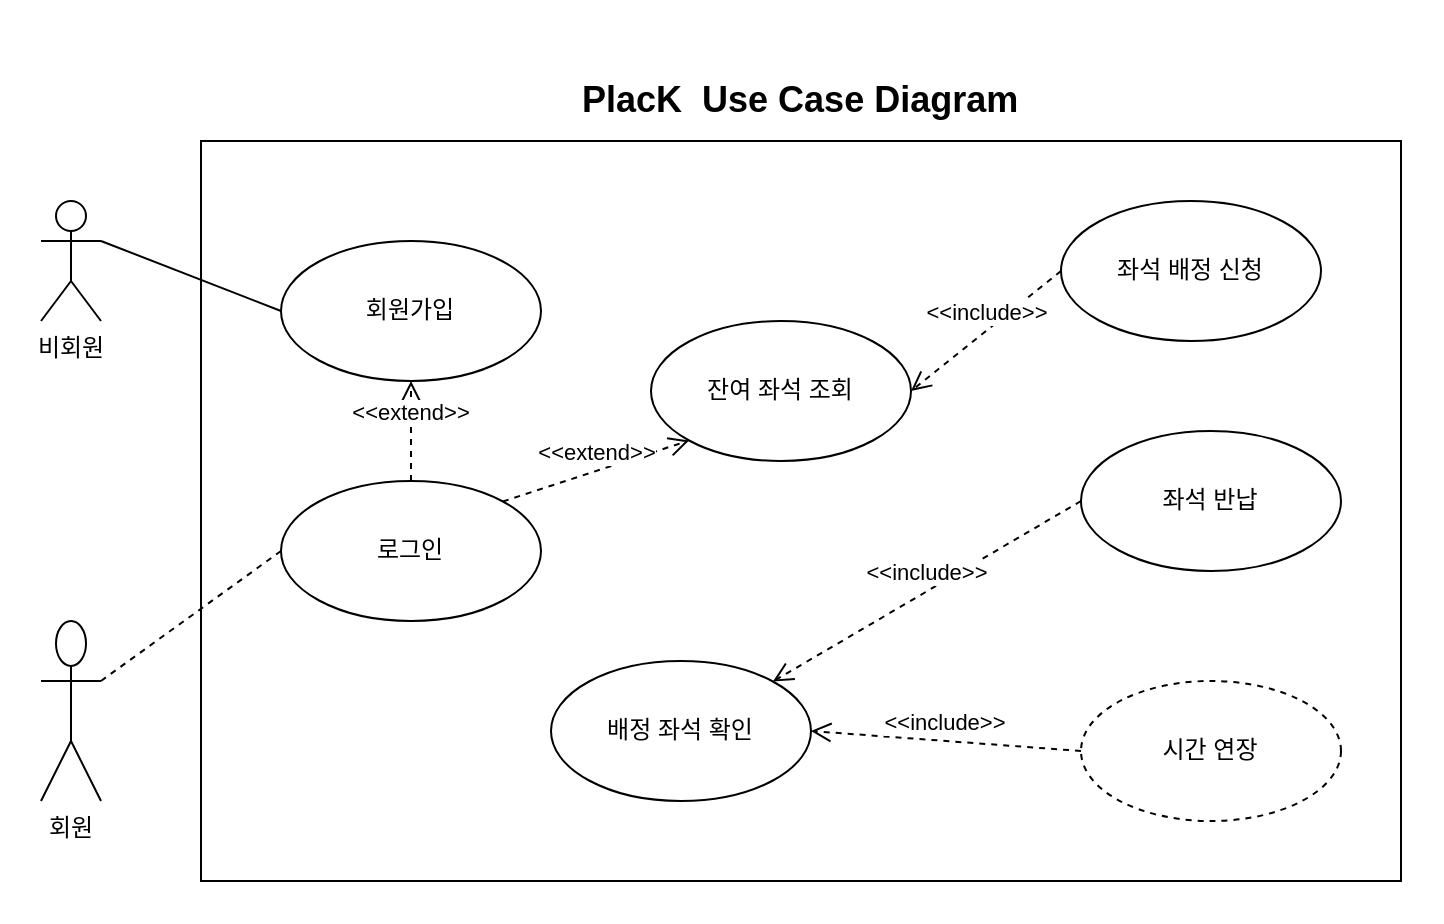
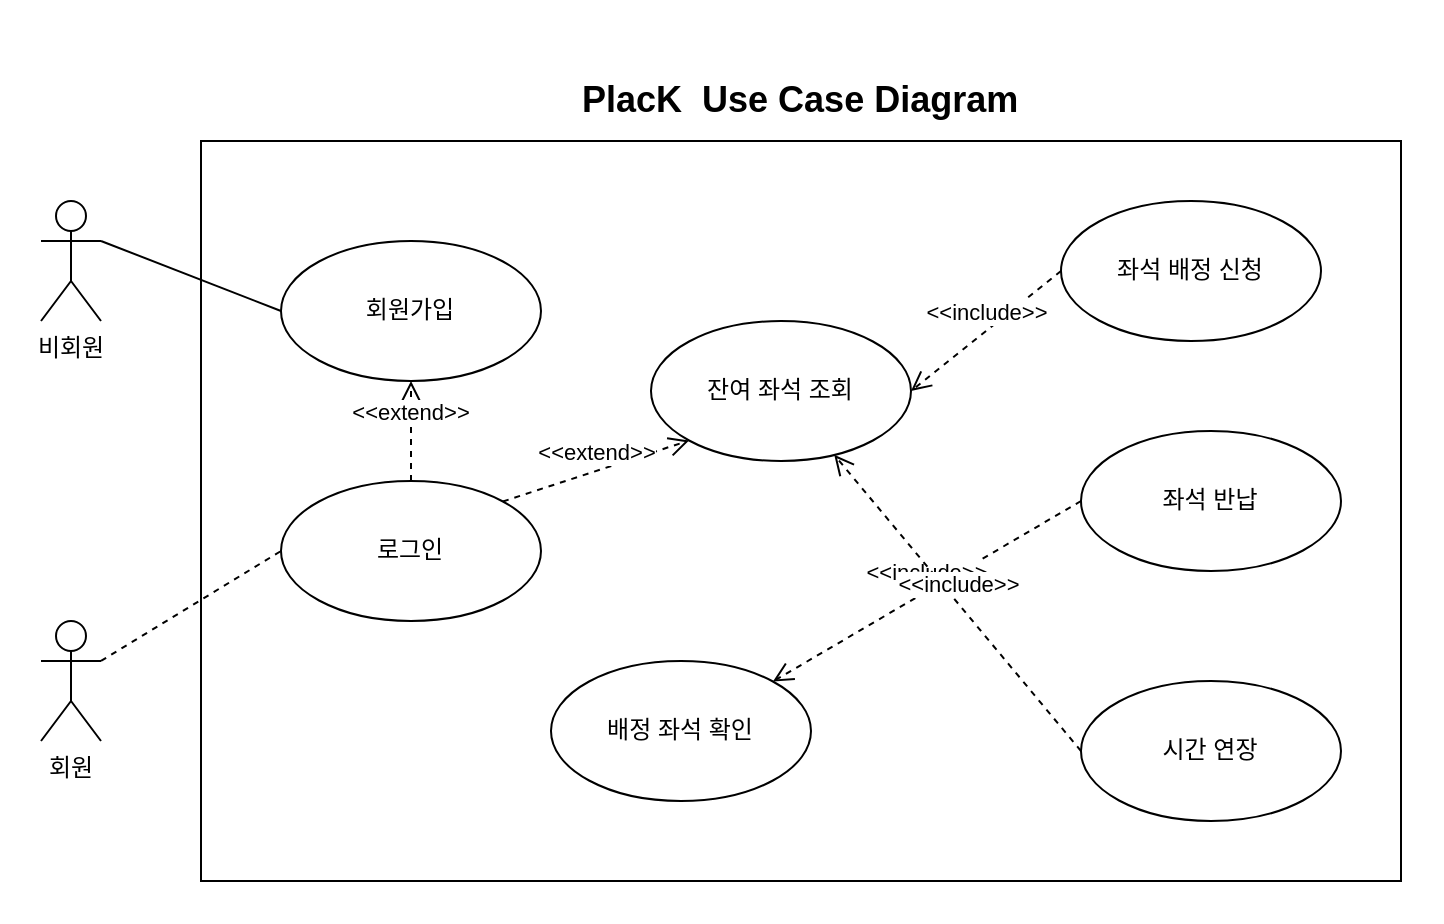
- <mxCell id="3" value="회원" style="shape=umlActor;verticalLabelPosition=bottom;verticalAlign=top;html=1;" vertex="1" parent="1"><mxGeometry x="20" y="310" width="30" height="90" as="geometry" /></mxCell>
+ <mxCell id="3" value="회원" style="shape=umlActor;verticalLabelPosition=bottom;verticalAlign=top;html=1;" vertex="1" parent="1"><mxGeometry x="20" y="310" width="30" height="60" as="geometry" /></mxCell>
- <mxCell id="17" value="&amp;lt;&amp;lt;include&amp;gt;&amp;gt;" style="html=1;verticalAlign=bottom;endArrow=open;dashed=1;endSize=8;curved=0;rounded=0;exitX=0;exitY=0.5;exitDx=0;exitDy=0;entryX=1;entryY=0.5;entryDx=0;entryDy=0;" edge="1" parent="1" source="13" target="11"><mxGeometry relative="1" as="geometry"><mxPoint x="550" y="295" as="sourcePoint" /><mxPoint x="421" y="350" as="targetPoint" /><mxPoint as="offset" /></mxGeometry></mxCell>
+ <mxCell id="17" value="&amp;lt;&amp;lt;include&amp;gt;&amp;gt;" style="html=1;verticalAlign=bottom;endArrow=open;dashed=1;endSize=8;curved=0;rounded=0;exitX=0;exitY=0.5;exitDx=0;exitDy=0;" edge="1" parent="1" source="13" target="10"><mxGeometry relative="1" as="geometry"><mxPoint x="550" y="295" as="sourcePoint" /><mxPoint x="421" y="350" as="targetPoint" /><mxPoint as="offset" /></mxGeometry></mxCell>
- <mxCell id="13" value="시간 연장" style="ellipse;whiteSpace=wrap;html=1;dashed=1;" vertex="1" parent="1"><mxGeometry x="540" y="340" width="130" height="70" as="geometry" /></mxCell>
+ <mxCell id="13" value="시간 연장" style="ellipse;whiteSpace=wrap;html=1;" vertex="1" parent="1"><mxGeometry x="540" y="340" width="130" height="70" as="geometry" /></mxCell>
